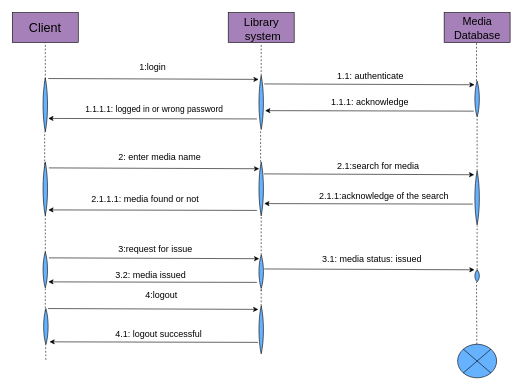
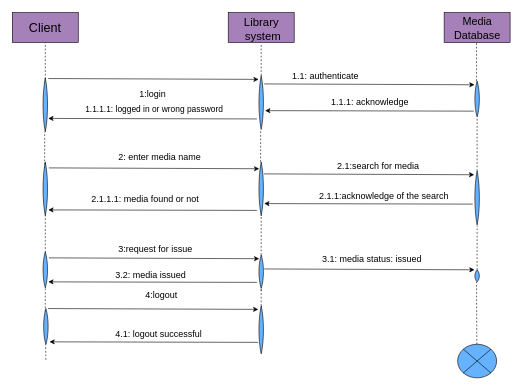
- <mxCell id="13" value="&lt;font style=&quot;font-size: 15px&quot;&gt;1:login&lt;/font&gt;" style="text;html=1;resizable=0;points=[];autosize=1;align=left;verticalAlign=top;spacingTop=-4;" parent="1" vertex="1"><mxGeometry x="230" y="99" width="60" height="20" as="geometry" /></mxCell>
+ <mxCell id="13" value="&lt;font style=&quot;font-size: 15px&quot;&gt;1:login&lt;/font&gt;" style="text;html=1;resizable=0;points=[];autosize=1;align=left;verticalAlign=top;spacingTop=-4;" parent="1" vertex="1"><mxGeometry x="230" y="144" width="60" height="20" as="geometry" /></mxCell>
- <mxCell id="35" value="&lt;font color=&quot;#000000&quot; style=&quot;font-size: 15px&quot;&gt;1.1: authenticate&lt;/font&gt;" style="text;html=1;resizable=0;points=[];autosize=1;align=left;verticalAlign=top;spacingTop=-4;fontColor=#00CCCC;" parent="1" vertex="1"><mxGeometry x="560" y="114" width="130" height="20" as="geometry" /></mxCell>
+ <mxCell id="35" value="&lt;font color=&quot;#000000&quot; style=&quot;font-size: 15px&quot;&gt;1.1: authenticate&lt;/font&gt;" style="text;html=1;resizable=0;points=[];autosize=1;align=left;verticalAlign=top;spacingTop=-4;fontColor=#00CCCC;" parent="1" vertex="1"><mxGeometry x="485" y="114" width="130" height="20" as="geometry" /></mxCell>
